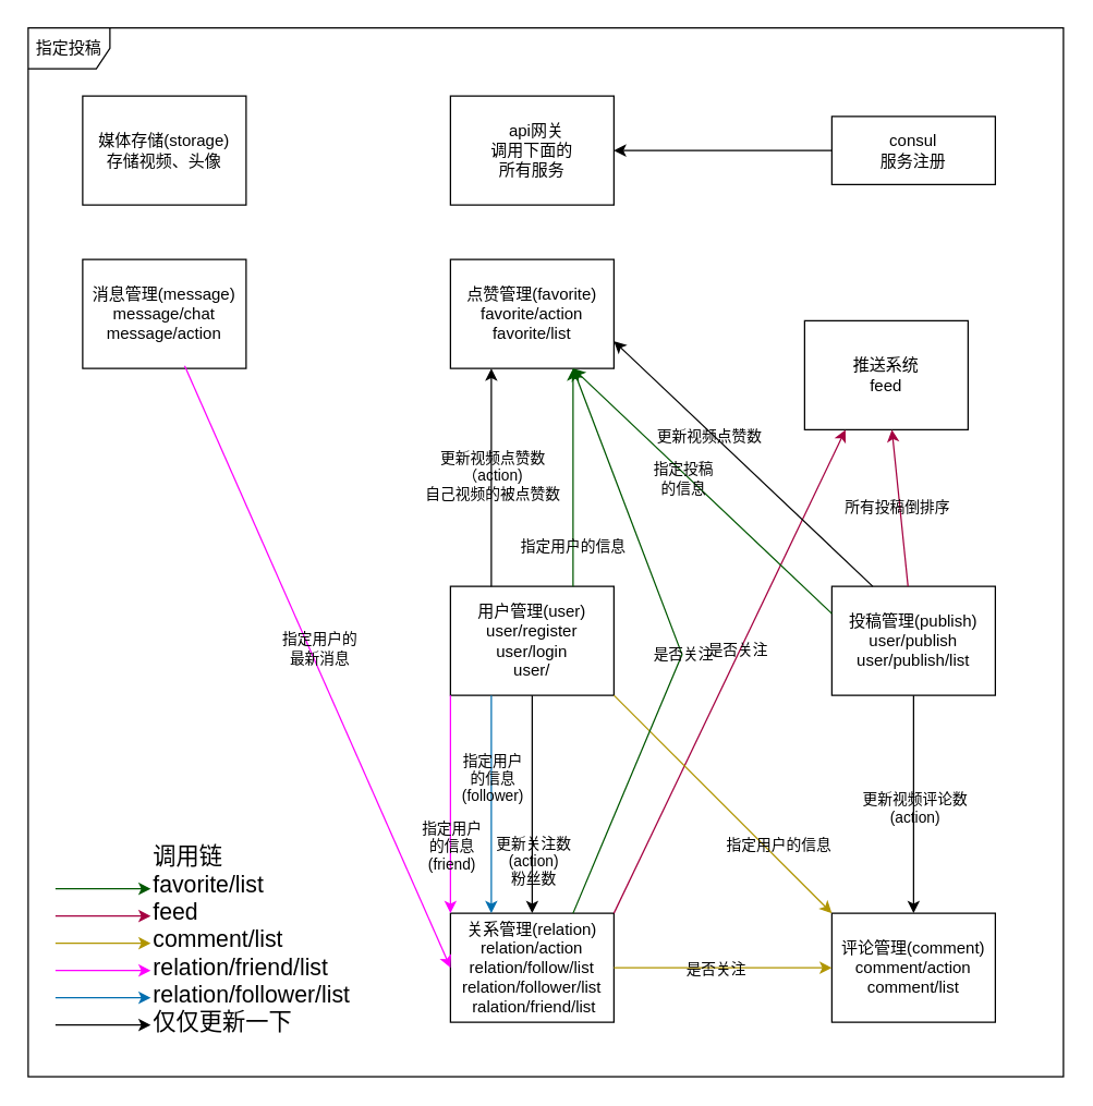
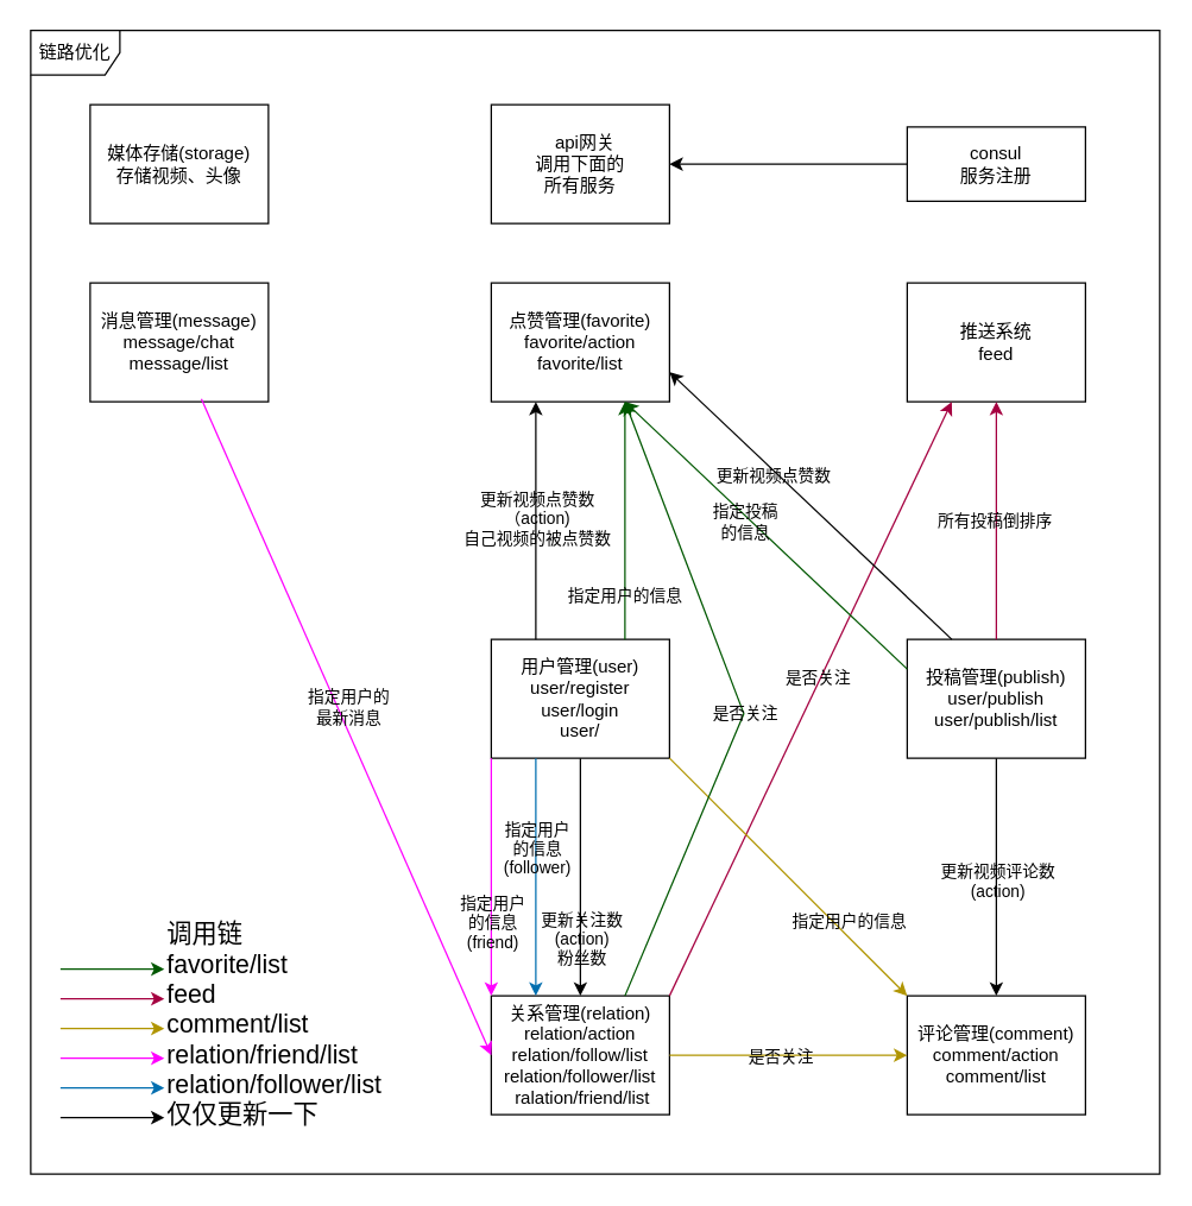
- <mxCell id="2" value="指定投稿" style="shape=umlFrame;whiteSpace=wrap;html=1;pointerEvents=0;labelBackgroundColor=none;fillColor=none;" vertex="1" parent="1"><mxGeometry x="20" y="20" width="760" height="770" as="geometry" /></mxCell>
+ <mxCell id="2" value="链路优化" style="shape=umlFrame;whiteSpace=wrap;html=1;pointerEvents=0;labelBackgroundColor=none;fillColor=none;" vertex="1" parent="1"><mxGeometry x="20" y="20" width="760" height="770" as="geometry" /></mxCell>
- <mxCell id="5" value="消息管理(message)&lt;br&gt;message/chat&lt;br&gt;message/action" style="html=1;whiteSpace=wrap;labelBackgroundColor=none;fillColor=none;" vertex="1" parent="1"><mxGeometry x="60" y="190" width="120" height="80" as="geometry" /></mxCell>
+ <mxCell id="5" value="消息管理(message)&lt;br&gt;message/chat&lt;br&gt;message/list" style="html=1;whiteSpace=wrap;labelBackgroundColor=none;fillColor=none;" vertex="1" parent="1"><mxGeometry x="60" y="190" width="120" height="80" as="geometry" /></mxCell>
- <mxCell id="13" value="推送系统&lt;br&gt;feed" style="html=1;whiteSpace=wrap;labelBackgroundColor=none;fillColor=none;" vertex="1" parent="1"><mxGeometry x="590" y="235" width="120" height="80" as="geometry" /></mxCell>
+ <mxCell id="13" value="推送系统&lt;br&gt;feed" style="html=1;whiteSpace=wrap;labelBackgroundColor=none;fillColor=none;" vertex="1" parent="1"><mxGeometry x="610" y="190" width="120" height="80" as="geometry" /></mxCell>
